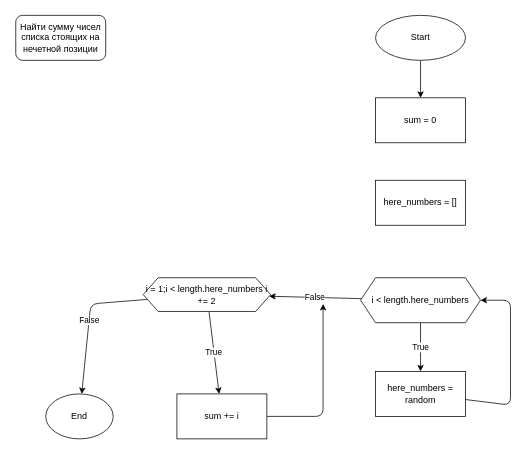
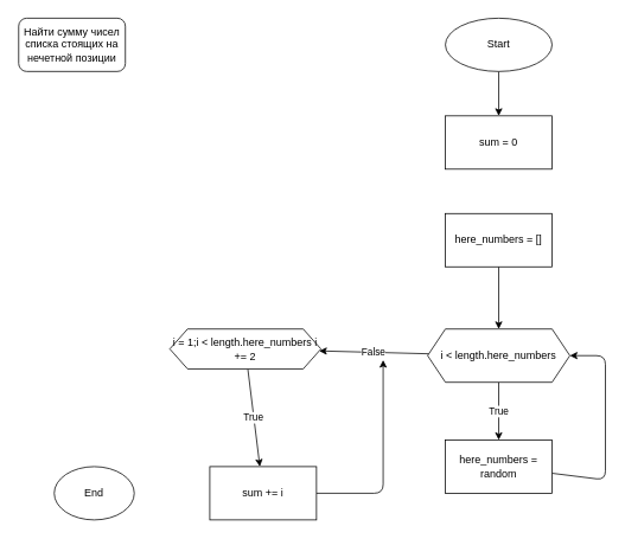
+ <mxCell id="5" value="" style="edgeStyle=none;html=1;" edge="1" parent="1" source="6" target="9"><mxGeometry relative="1" as="geometry" /></mxCell>
- <mxCell id="13" value="False" style="edgeStyle=none;html=1;" edge="1" parent="1" source="14" target="18"><mxGeometry relative="1" as="geometry"><Array as="points"><mxPoint x="120" y="405" /></Array></mxGeometry></mxCell>
